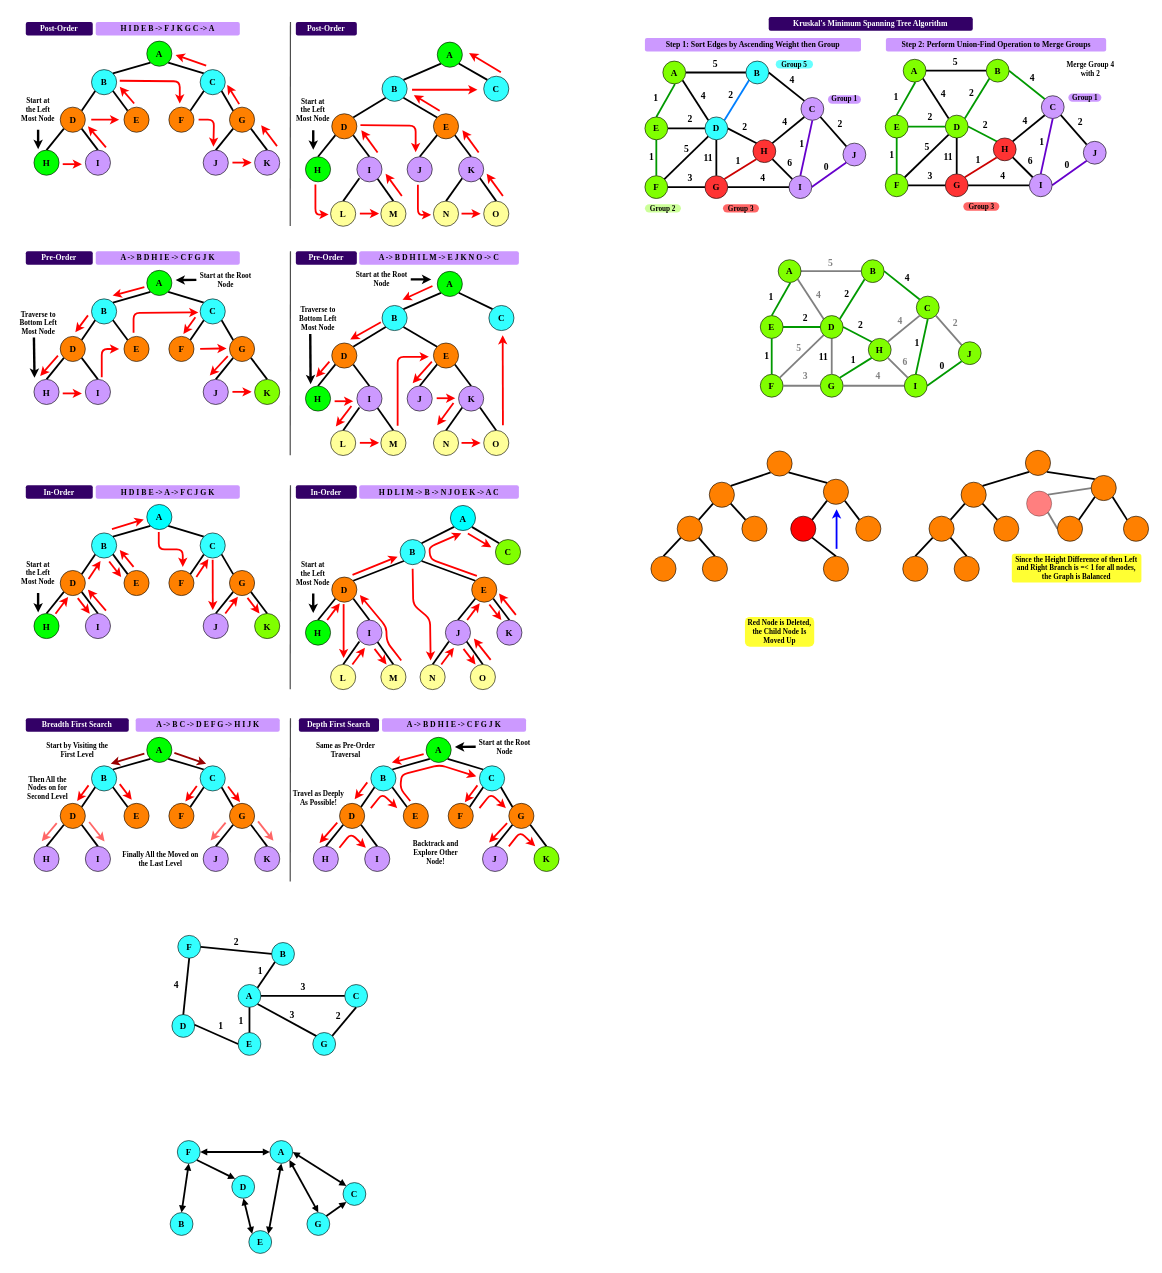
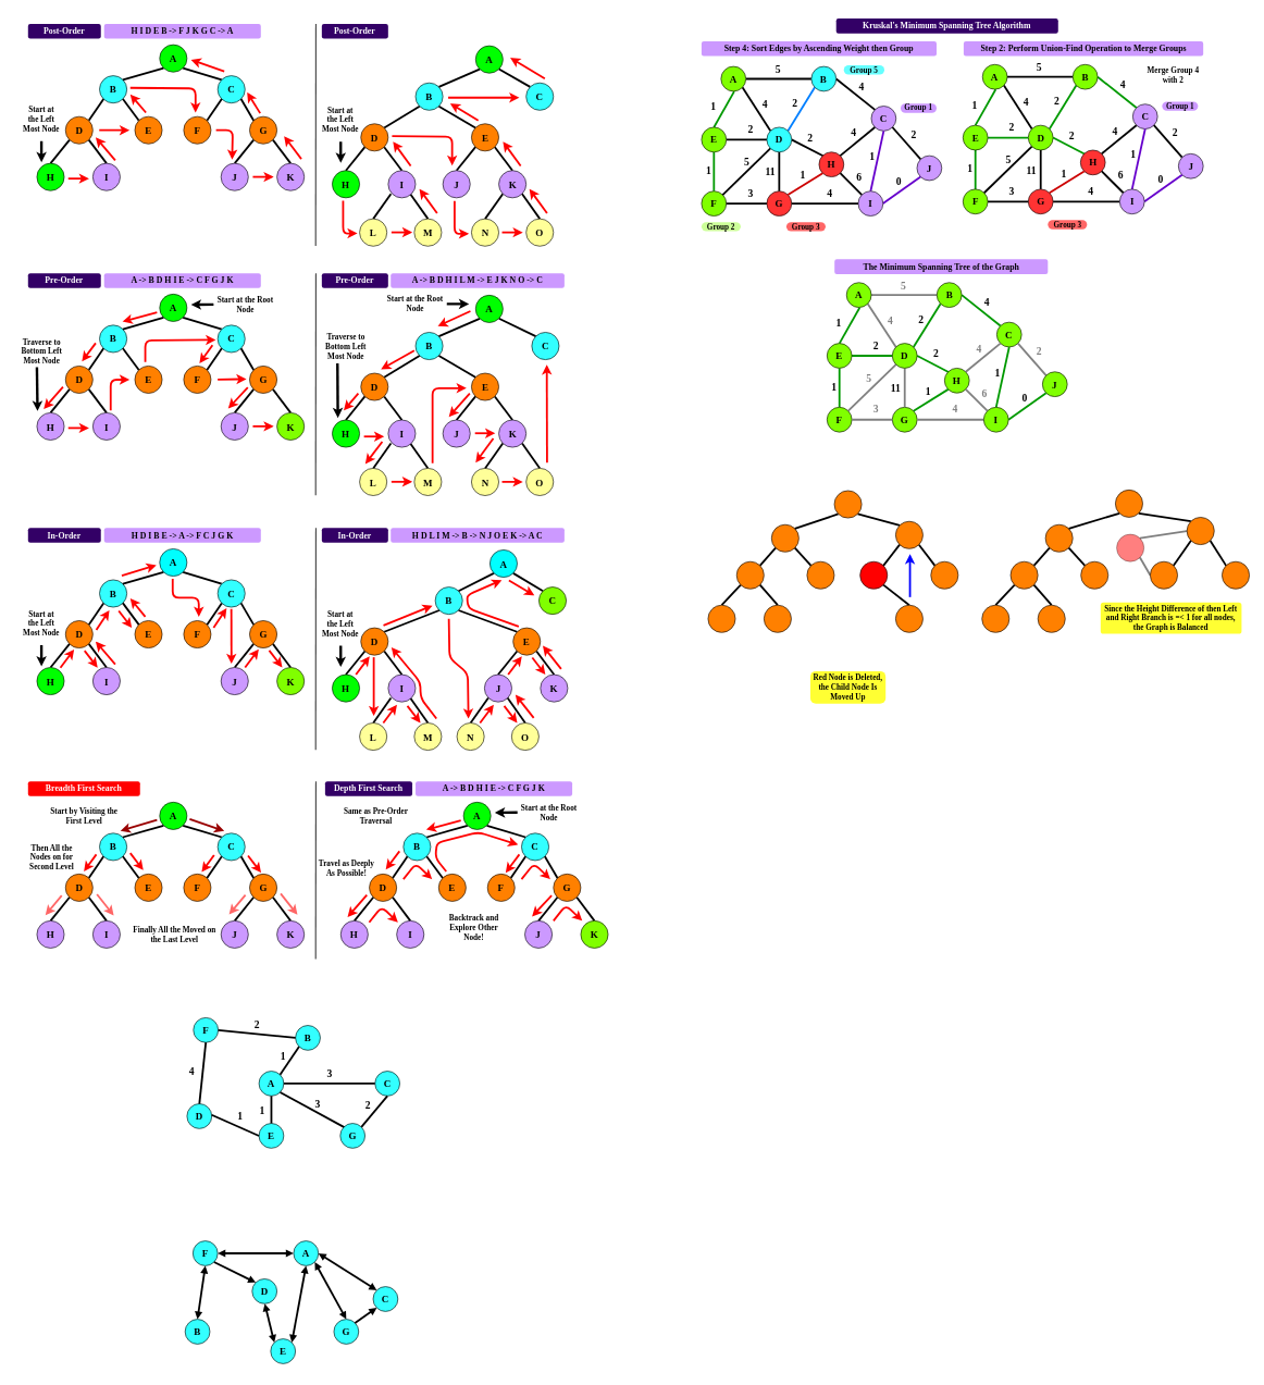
- <mxCell id="404" value="&lt;font face=&quot;Comic Sans MS&quot;&gt;&lt;span style=&quot;font-size: 13px;&quot;&gt;&lt;b&gt;Step 1: Sort Edges by Ascending Weight then Group&lt;/b&gt;&lt;/span&gt;&lt;/font&gt;" style="rounded=1;whiteSpace=wrap;html=1;fillColor=#CC99FF;strokeColor=none;fontColor=#000000;" parent="1" vertex="1"><mxGeometry x="1074" y="62.65" width="360" height="22.62" as="geometry" /></mxCell>
+ <mxCell id="404" value="&lt;font face=&quot;Comic Sans MS&quot;&gt;&lt;span style=&quot;font-size: 13px;&quot;&gt;&lt;b&gt;Step 4: Sort Edges by Ascending Weight then Group&lt;/b&gt;&lt;/span&gt;&lt;/font&gt;" style="rounded=1;whiteSpace=wrap;html=1;fillColor=#CC99FF;strokeColor=none;fontColor=#000000;" parent="1" vertex="1"><mxGeometry x="1074" y="62.65" width="360" height="22.62" as="geometry" /></mxCell>
- <mxCell id="510" value="&lt;font face=&quot;Comic Sans MS&quot;&gt;&lt;b&gt;Merge Group 4 with 2&lt;/b&gt;&lt;/font&gt;" style="rounded=1;whiteSpace=wrap;html=1;fillColor=none;strokeColor=none;fontColor=#000000;" parent="1" vertex="1"><mxGeometry x="1772.5" y="92.86" width="87.47" height="43.41" as="geometry" /></mxCell>
+ <mxCell id="510" value="&lt;font face=&quot;Comic Sans MS&quot;&gt;&lt;b&gt;Merge Group 4 with 2&lt;/b&gt;&lt;/font&gt;" style="rounded=1;whiteSpace=wrap;html=1;fillColor=none;strokeColor=none;fontColor=#000000;" parent="1" vertex="1"><mxGeometry x="1752.5" y="92.86" width="87.47" height="43.41" as="geometry" /></mxCell>
+ <mxCell id="463" value="&lt;font face=&quot;Comic Sans MS&quot;&gt;&lt;span style=&quot;font-size: 13px;&quot;&gt;&lt;b&gt;The Minimum Spanning Tree of the Graph&lt;/b&gt;&lt;/span&gt;&lt;/font&gt;" style="rounded=1;whiteSpace=wrap;html=1;fillColor=#CC99FF;strokeColor=none;fontColor=#000000;" parent="1" vertex="1"><mxGeometry x="1277.75" y="396.62" width="326.75" height="22.62" as="geometry" /></mxCell>
- <mxCell id="267" value="&lt;font face=&quot;Comic Sans MS&quot;&gt;&lt;span style=&quot;font-size: 13px;&quot;&gt;&lt;b&gt;Breadth First Search&lt;/b&gt;&lt;/span&gt;&lt;/font&gt;" style="rounded=1;whiteSpace=wrap;html=1;fillColor=#330066;strokeColor=none;fontColor=#FFFFFF;" parent="1" vertex="1"><mxGeometry x="42.45" y="1196.03" width="171.55" height="22.62" as="geometry" /></mxCell>
+ <mxCell id="267" value="&lt;font face=&quot;Comic Sans MS&quot;&gt;&lt;span style=&quot;font-size: 13px;&quot;&gt;&lt;b&gt;Breadth First Search&lt;/b&gt;&lt;/span&gt;&lt;/font&gt;" style="rounded=1;whiteSpace=wrap;html=1;fillColor=#ff0000;strokeColor=none;fontColor=#FFFFFF;" parent="1" vertex="1"><mxGeometry x="42.45" y="1196.03" width="171.55" height="22.62" as="geometry" /></mxCell>
- <mxCell id="268" value="&lt;font face=&quot;Comic Sans MS&quot;&gt;&lt;span style=&quot;font-size: 13px;&quot;&gt;&lt;b&gt;A -&amp;gt; B C -&amp;gt; D E F G -&amp;gt; H I J K&lt;/b&gt;&lt;/span&gt;&lt;/font&gt;" style="rounded=1;whiteSpace=wrap;html=1;fillColor=#CC99FF;strokeColor=none;fontColor=#000000;" parent="1" vertex="1"><mxGeometry x="225.55" y="1196.03" width="240" height="22.62" as="geometry" /></mxCell>
